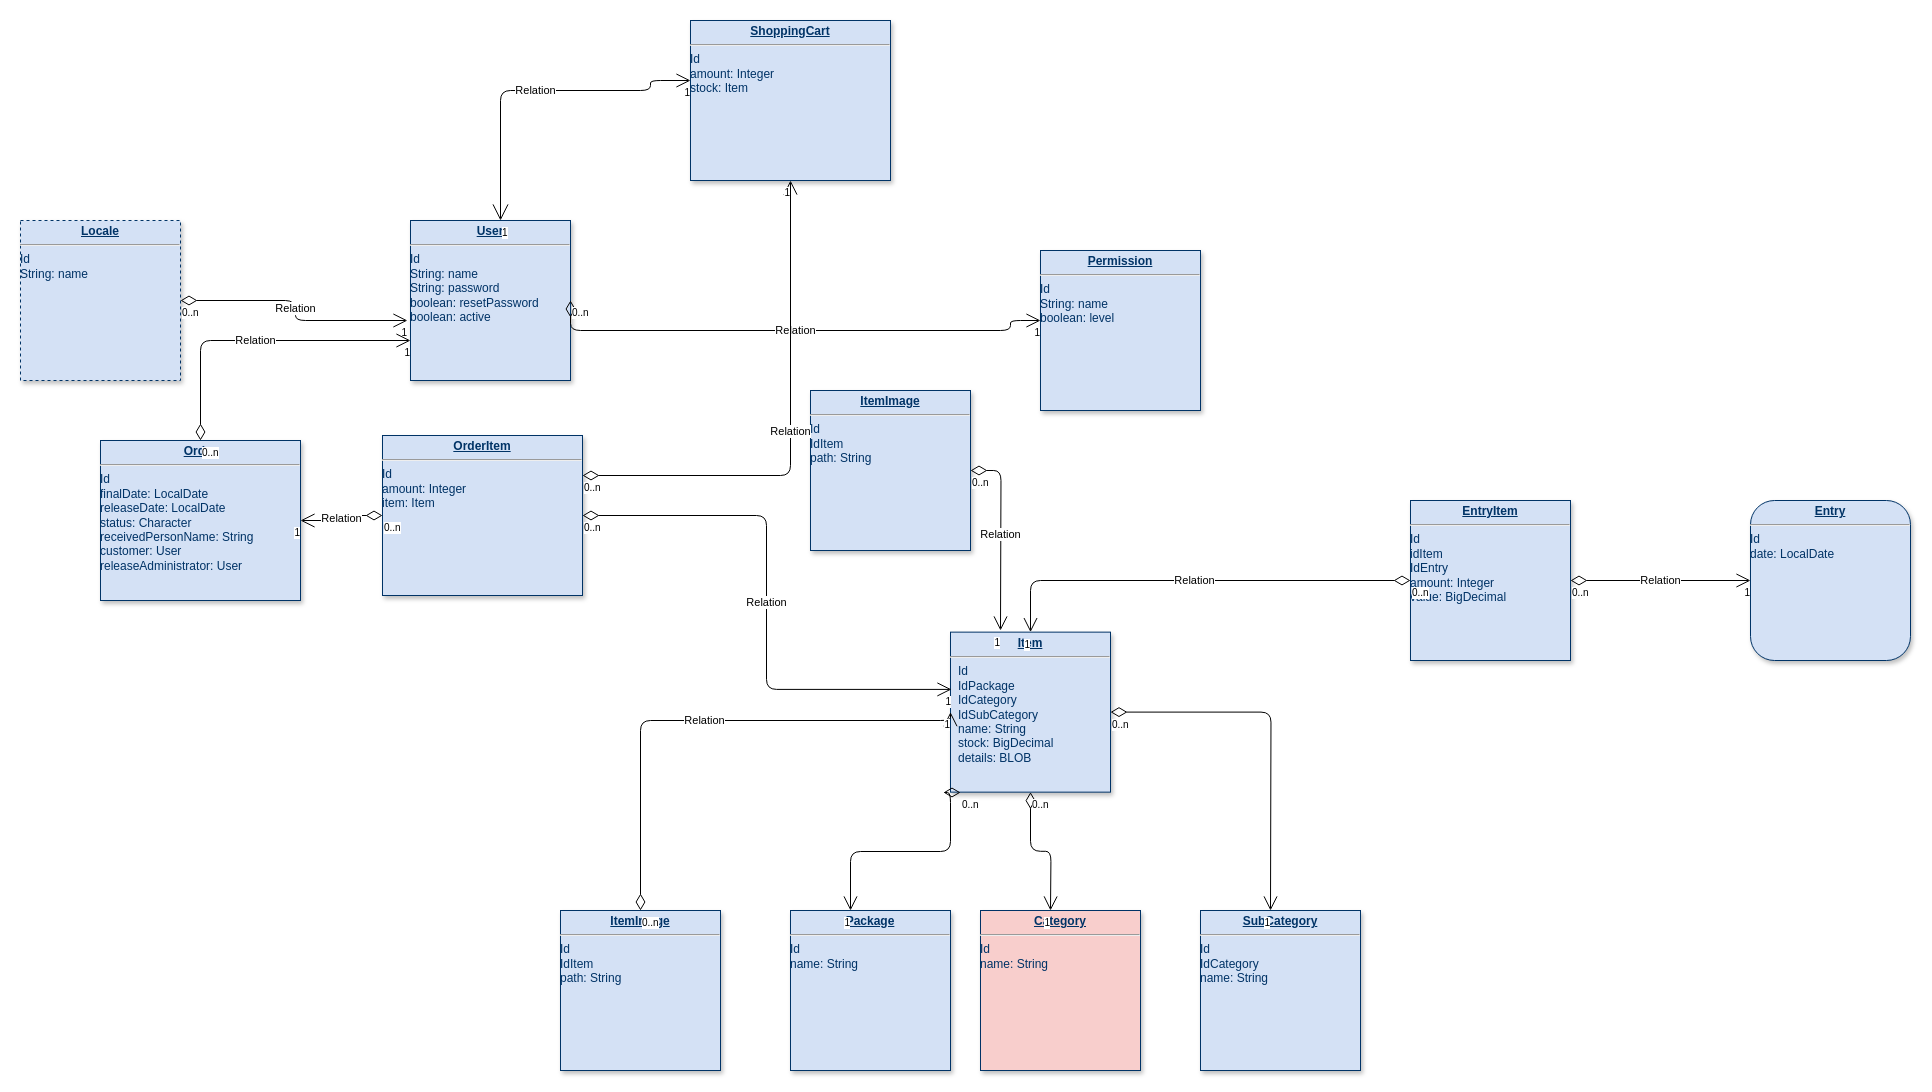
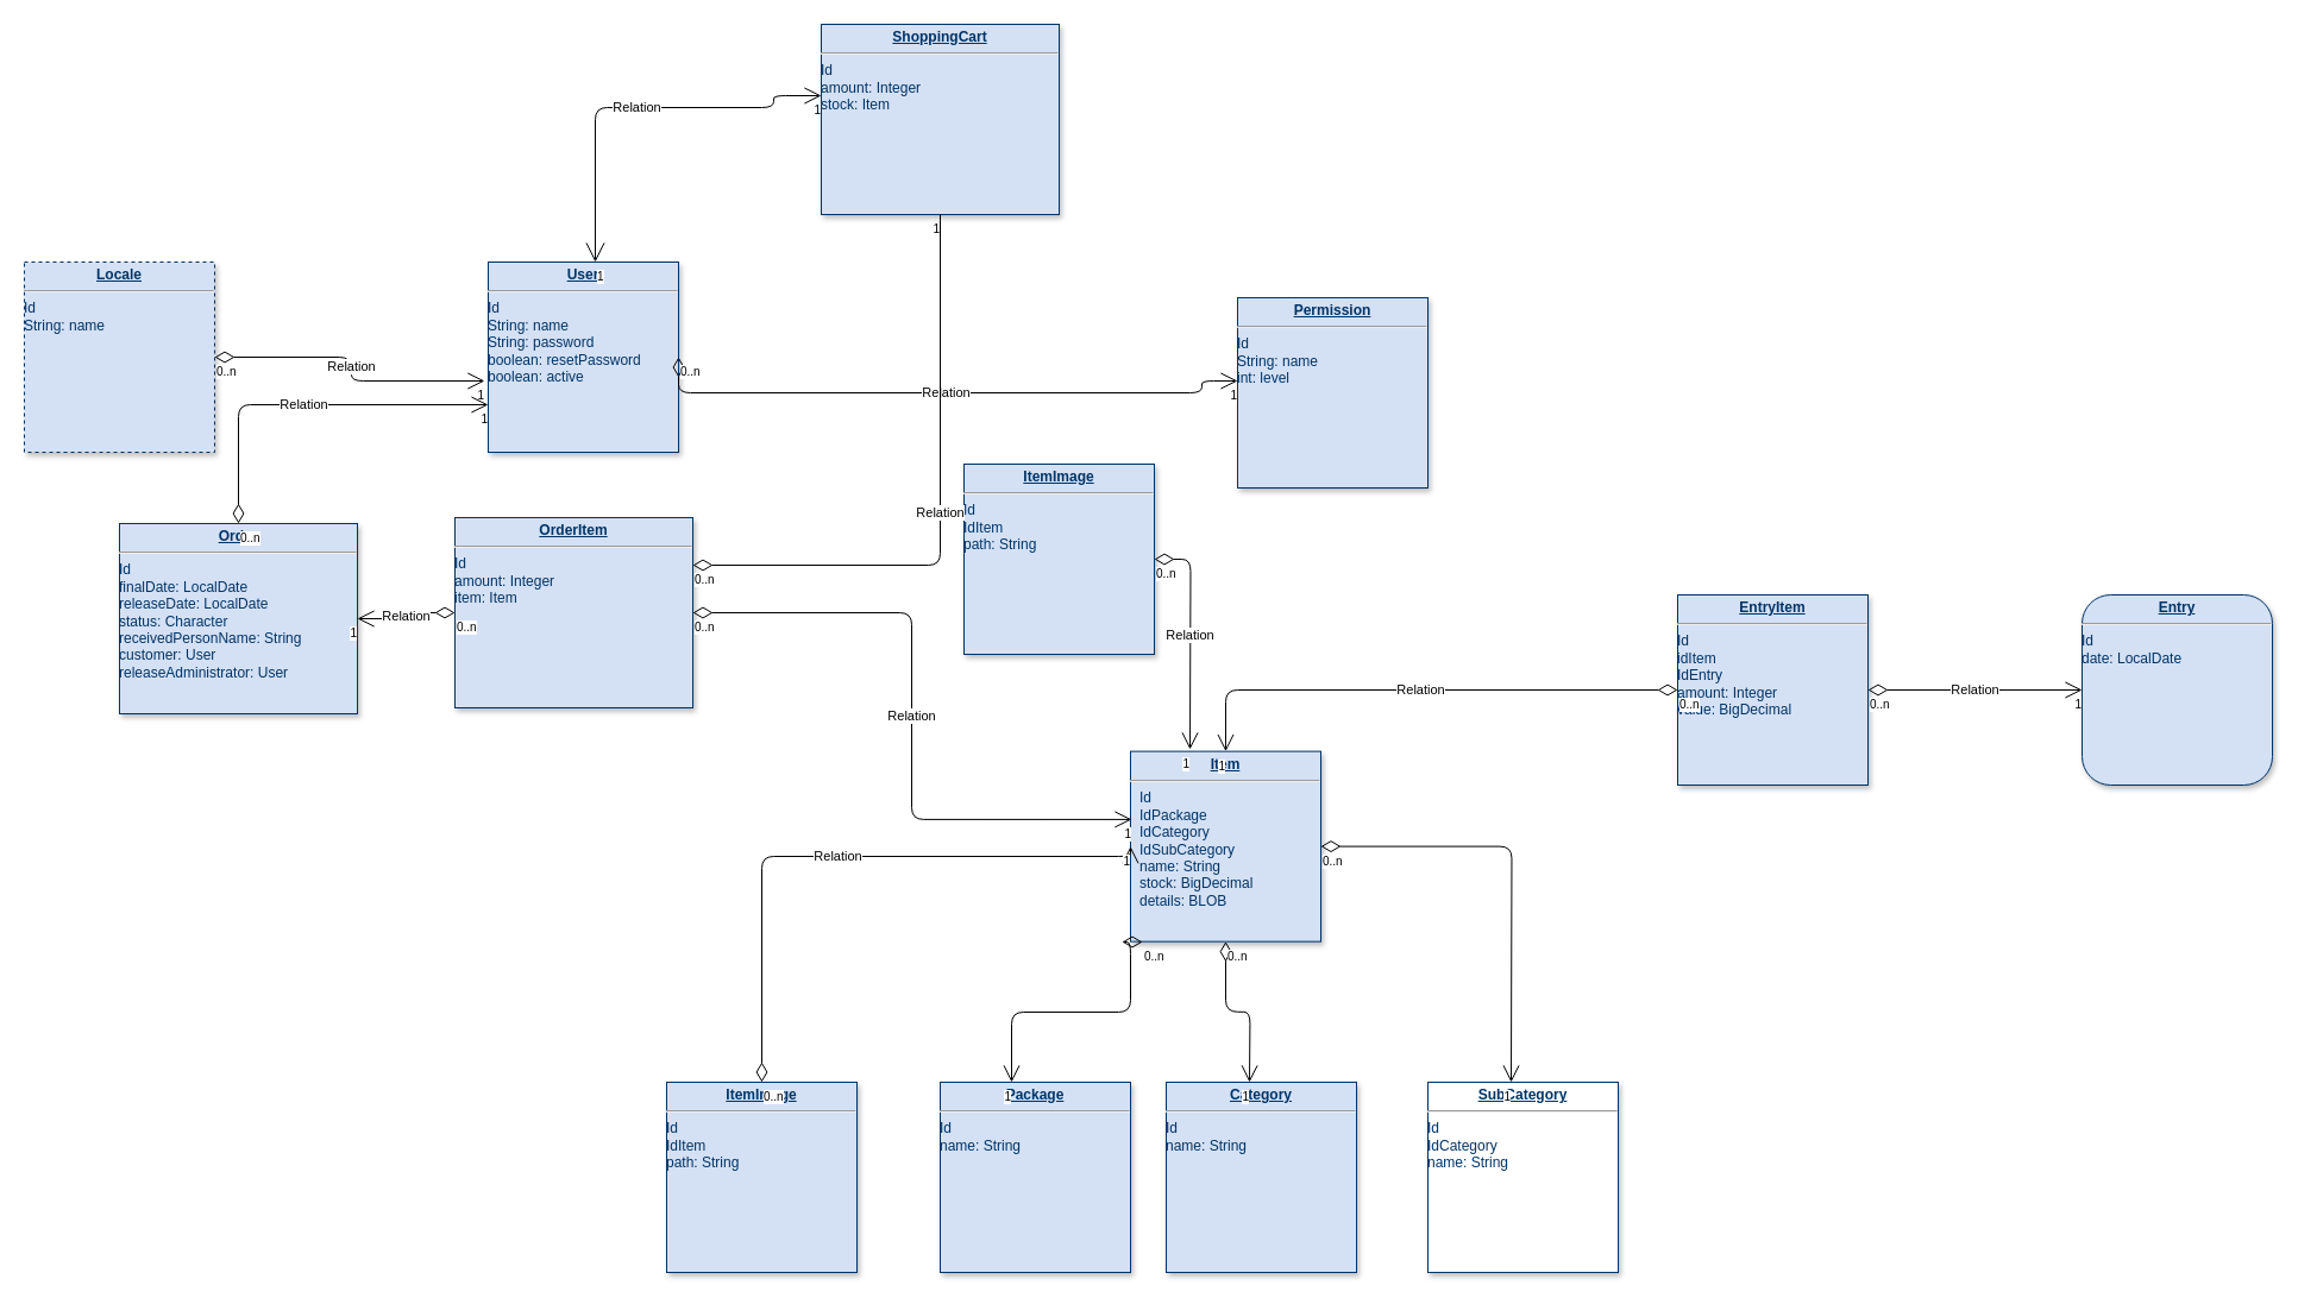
- <mxCell id="55" value="Relation" style="endArrow=open;html=1;endSize=12;startArrow=diamondThin;startSize=14;startFill=0;edgeStyle=orthogonalEdgeStyle;exitX=1;exitY=0.25;exitDx=0;exitDy=0;" edge="1" parent="1" source="38" target="51"><mxGeometry relative="1" as="geometry"><mxPoint x="650" y="260" as="sourcePoint" /><mxPoint x="680" y="420" as="targetPoint" /></mxGeometry></mxCell>
+ <mxCell id="55" value="Relation" style="endArrow=none;html=1;endSize=12;startArrow=diamondThin;startSize=14;startFill=0;edgeStyle=orthogonalEdgeStyle;exitX=1;exitY=0.25;exitDx=0;exitDy=0;" edge="1" parent="1" source="38" target="51"><mxGeometry relative="1" as="geometry"><mxPoint x="650" y="260" as="sourcePoint" /><mxPoint x="680" y="420" as="targetPoint" /></mxGeometry></mxCell>
- <mxCell id="32" value="&lt;p style=&quot;margin: 0px ; margin-top: 4px ; text-align: center ; text-decoration: underline&quot;&gt;&lt;b&gt;Permission&lt;/b&gt;&lt;br&gt;&lt;/p&gt;&lt;hr&gt;Id&lt;br&gt;&lt;div&gt;String: name&lt;/div&gt;&lt;div&gt;boolean: level&lt;/div&gt;&lt;div&gt;&lt;br&gt;&lt;/div&gt;" style="verticalAlign=top;align=left;overflow=fill;fontSize=12;fontFamily=Helvetica;html=1;strokeColor=#003366;shadow=1;fillColor=#D4E1F5;fontColor=#003366" vertex="1" parent="1"><mxGeometry x="1040" y="250" width="160" height="160" as="geometry" /></mxCell>
+ <mxCell id="32" value="&lt;p style=&quot;margin: 0px ; margin-top: 4px ; text-align: center ; text-decoration: underline&quot;&gt;&lt;b&gt;Permission&lt;/b&gt;&lt;br&gt;&lt;/p&gt;&lt;hr&gt;Id&lt;br&gt;&lt;div&gt;String: name&lt;/div&gt;&lt;div&gt;int: level&lt;/div&gt;&lt;div&gt;&lt;br&gt;&lt;/div&gt;" style="verticalAlign=top;align=left;overflow=fill;fontSize=12;fontFamily=Helvetica;html=1;strokeColor=#003366;shadow=1;fillColor=#D4E1F5;fontColor=#003366" vertex="1" parent="1"><mxGeometry x="1040" y="250" width="160" height="160" as="geometry" /></mxCell>
- <mxCell id="4" value="&lt;p style=&quot;margin: 0px ; margin-top: 4px ; text-align: center ; text-decoration: underline&quot;&gt;&lt;b&gt;Category&lt;/b&gt;&lt;/p&gt;&lt;hr&gt;Id&lt;br&gt;name: String" style="verticalAlign=top;align=left;overflow=fill;fontSize=12;fontFamily=Helvetica;html=1;strokeColor=#003366;shadow=1;fillColor=#f8cecc;fontColor=#003366;" parent="1" vertex="1"><mxGeometry x="980" y="910" width="160" height="160" as="geometry" /></mxCell>
+ <mxCell id="4" value="&lt;p style=&quot;margin: 0px ; margin-top: 4px ; text-align: center ; text-decoration: underline&quot;&gt;&lt;b&gt;Category&lt;/b&gt;&lt;/p&gt;&lt;hr&gt;Id&lt;br&gt;name: String" style="verticalAlign=top;align=left;overflow=fill;fontSize=12;fontFamily=Helvetica;html=1;strokeColor=#003366;shadow=1;fillColor=#D4E1F5;fontColor=#003366" parent="1" vertex="1"><mxGeometry x="980" y="910" width="160" height="160" as="geometry" /></mxCell>
- <mxCell id="5" value="&lt;p style=&quot;margin: 0px ; margin-top: 4px ; text-align: center ; text-decoration: underline&quot;&gt;&lt;b&gt;SubCategory&lt;/b&gt;&lt;/p&gt;&lt;hr&gt;Id&lt;br&gt;IdCategory&lt;br&gt;name: String&lt;br&gt;" style="verticalAlign=top;align=left;overflow=fill;fontSize=12;fontFamily=Helvetica;html=1;strokeColor=#003366;shadow=1;fillColor=#D4E1F5;fontColor=#003366" parent="1" vertex="1"><mxGeometry x="1200" y="910" width="160" height="160" as="geometry" /></mxCell>
+ <mxCell id="5" value="&lt;p style=&quot;margin: 0px ; margin-top: 4px ; text-align: center ; text-decoration: underline&quot;&gt;&lt;b&gt;SubCategory&lt;/b&gt;&lt;/p&gt;&lt;hr&gt;Id&lt;br&gt;IdCategory&lt;br&gt;name: String&lt;br&gt;" style="verticalAlign=top;align=left;overflow=fill;fontSize=12;fontFamily=Helvetica;html=1;strokeColor=#003366;shadow=1;fillColor=#ffffff;fontColor=#003366;" parent="1" vertex="1"><mxGeometry x="1200" y="910" width="160" height="160" as="geometry" /></mxCell>
